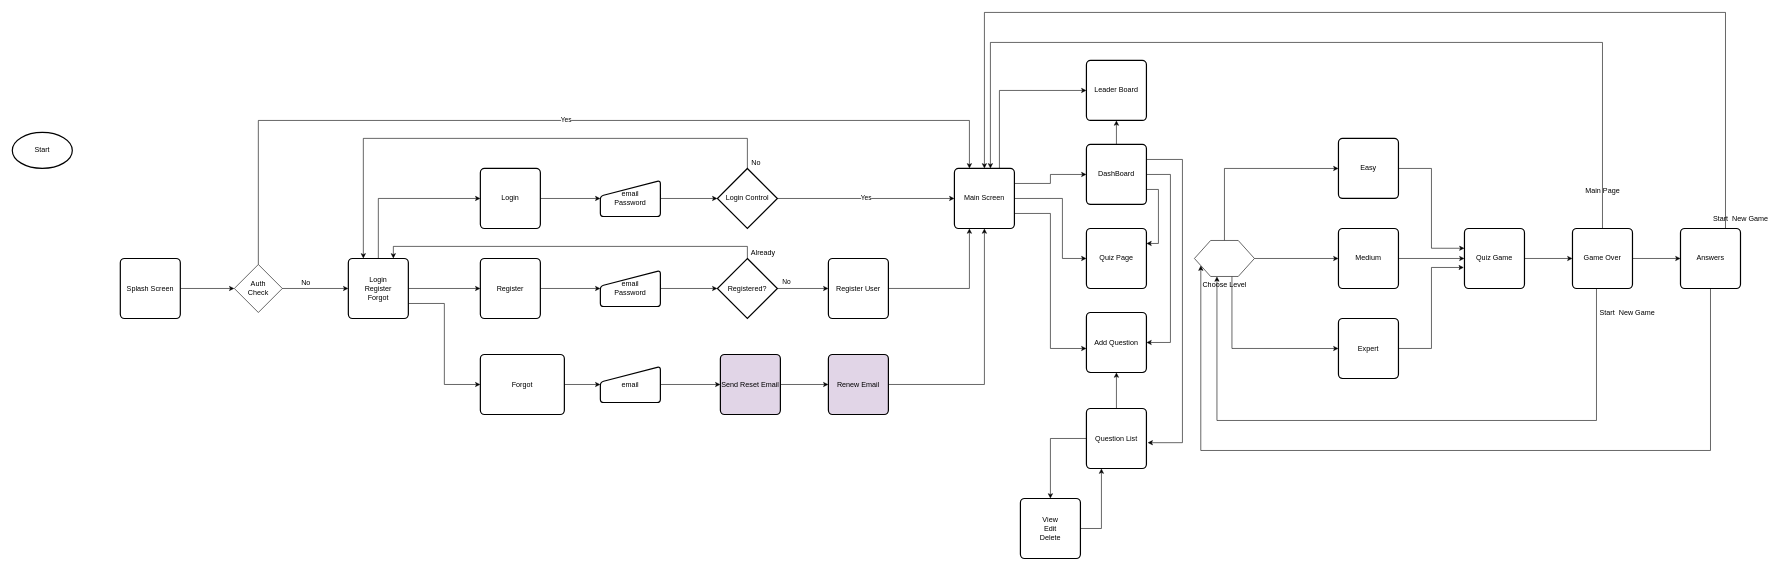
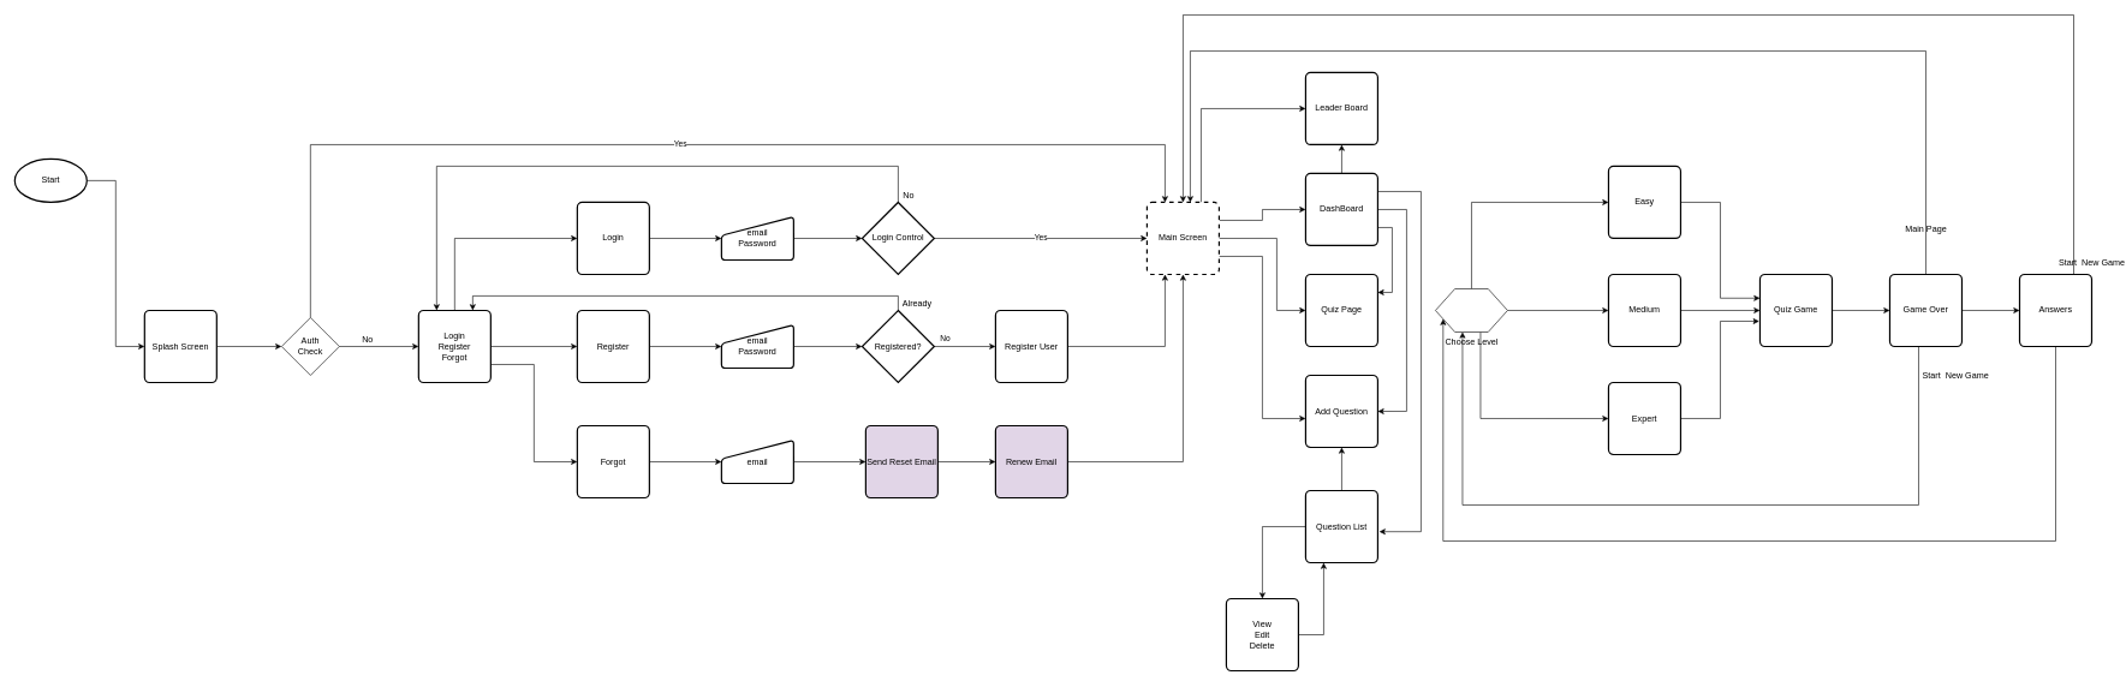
+ <mxCell id="6" style="edgeStyle=orthogonalEdgeStyle;rounded=0;orthogonalLoop=1;jettySize=auto;html=1;exitX=1;exitY=0.5;exitDx=0;exitDy=0;exitPerimeter=0;entryX=0;entryY=0.5;entryDx=0;entryDy=0;" edge="1" parent="1" source="7" target="9"><mxGeometry relative="1" as="geometry" /></mxCell>
- <mxCell id="14" value="Main Screen" style="rounded=1;whiteSpace=wrap;html=1;absoluteArcSize=1;arcSize=14;strokeWidth=2;" vertex="1" parent="1"><mxGeometry x="1590" y="280.14" width="100" height="100" as="geometry" /></mxCell>
+ <mxCell id="14" value="Main Screen" style="rounded=1;whiteSpace=wrap;html=1;absoluteArcSize=1;arcSize=14;strokeWidth=2;dashed=1;" vertex="1" parent="1"><mxGeometry x="1590" y="280.14" width="100" height="100" as="geometry" /></mxCell>
- <mxCell id="24" value="Forgot" style="rounded=1;whiteSpace=wrap;html=1;absoluteArcSize=1;arcSize=14;strokeWidth=2;" vertex="1" parent="1"><mxGeometry x="800" y="590.14" width="140" height="100" as="geometry" /></mxCell>
+ <mxCell id="24" value="Forgot" style="rounded=1;whiteSpace=wrap;html=1;absoluteArcSize=1;arcSize=14;strokeWidth=2;" vertex="1" parent="1"><mxGeometry x="800" y="590.14" width="100" height="100" as="geometry" /></mxCell>
